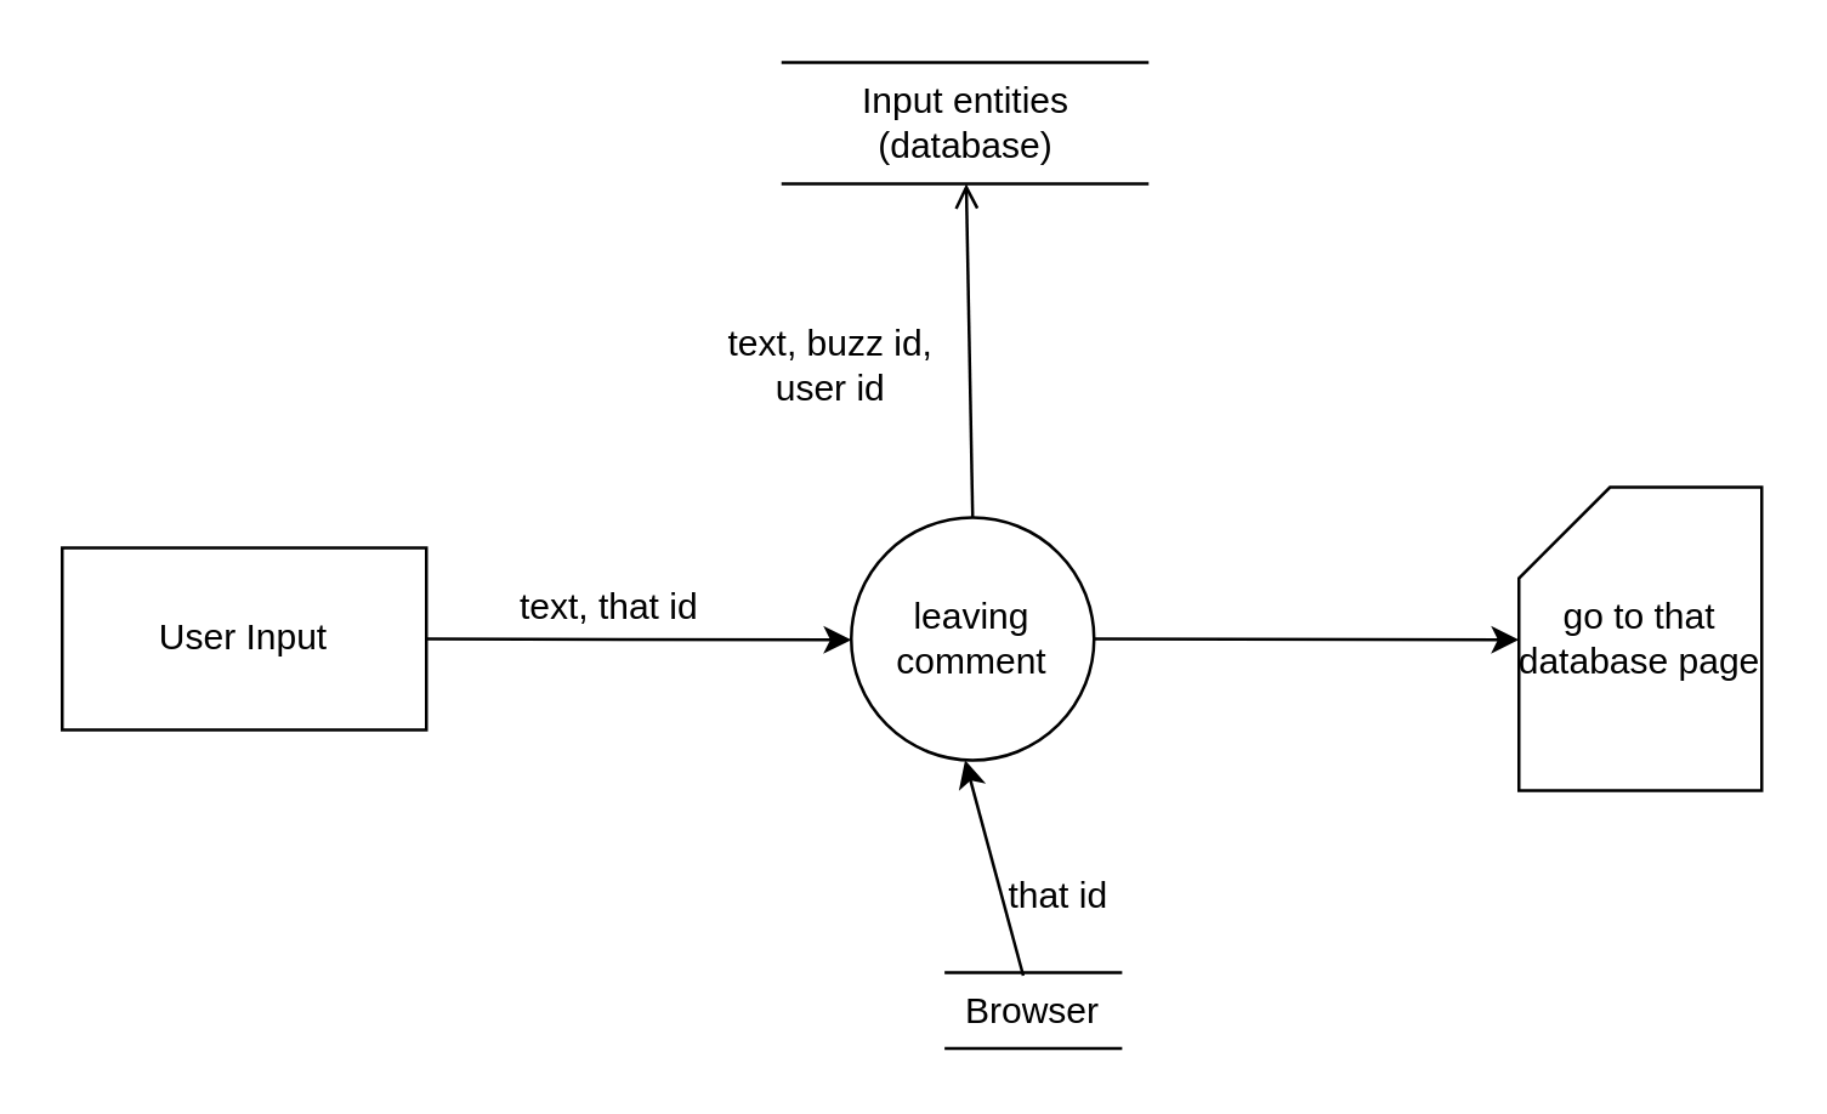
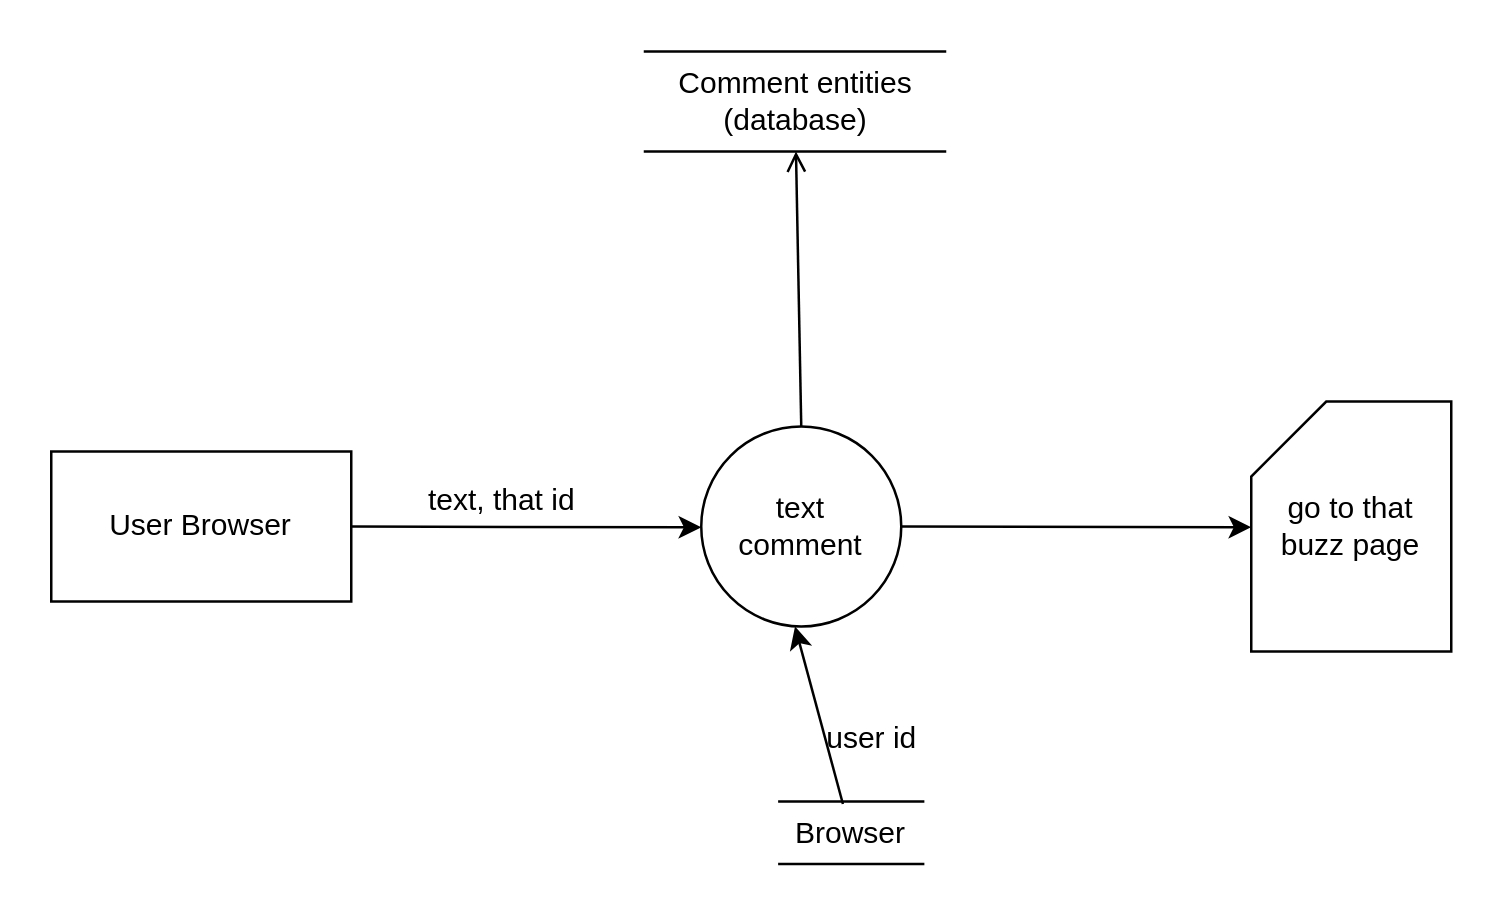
- <mxCell id="11" value="Input entities&lt;br&gt;(database)" style="shape=partialRectangle;whiteSpace=wrap;html=1;left=0;right=0;fillColor=none;rounded=0;strokeColor=default;fontFamily=Helvetica;fontSize=12;fontColor=default;" vertex="1" parent="1"><mxGeometry x="257.5" y="20" width="120" height="40" as="geometry" /></mxCell>
+ <mxCell id="11" value="Comment entities&lt;br&gt;(database)" style="shape=partialRectangle;whiteSpace=wrap;html=1;left=0;right=0;fillColor=none;rounded=0;strokeColor=default;fontFamily=Helvetica;fontSize=12;fontColor=default;" vertex="1" parent="1"><mxGeometry x="257.5" y="20" width="120" height="40" as="geometry" /></mxCell>
- <mxCell id="12" value="text, buzz id,&lt;br&gt;user id" style="text;html=1;align=center;verticalAlign=middle;resizable=0;points=[];autosize=1;strokeColor=none;fillColor=none;" vertex="1" parent="1"><mxGeometry x="227.5" y="100" width="90" height="40" as="geometry" /></mxCell>
- <mxCell id="3" value="User Input" style="rounded=0;whiteSpace=wrap;html=1;" vertex="1" parent="1"><mxGeometry x="20" y="180" width="120" height="60" as="geometry" /></mxCell>
+ <mxCell id="3" value="User Browser" style="rounded=0;whiteSpace=wrap;html=1;" vertex="1" parent="1"><mxGeometry x="20" y="180" width="120" height="60" as="geometry" /></mxCell>
- <mxCell id="7" value="leaving&lt;br&gt;comment" style="ellipse;whiteSpace=wrap;html=1;aspect=fixed;" vertex="1" parent="1"><mxGeometry x="280" y="170" width="80" height="80" as="geometry" /></mxCell>
+ <mxCell id="7" value="text&lt;br&gt;comment" style="ellipse;whiteSpace=wrap;html=1;aspect=fixed;" vertex="1" parent="1"><mxGeometry x="280" y="170" width="80" height="80" as="geometry" /></mxCell>
- <mxCell id="13" value="&lt;span style=&quot;&quot;&gt;go to that&lt;br&gt;database&amp;nbsp;&lt;/span&gt;&lt;span style=&quot;&quot;&gt;page&lt;/span&gt;" style="shape=card;whiteSpace=wrap;html=1;" vertex="1" parent="1"><mxGeometry x="500" y="160" width="80" height="100" as="geometry" /></mxCell>
+ <mxCell id="13" value="&lt;span style=&quot;&quot;&gt;go to that&lt;br&gt;buzz&amp;nbsp;&lt;/span&gt;&lt;span style=&quot;&quot;&gt;page&lt;/span&gt;" style="shape=card;whiteSpace=wrap;html=1;" vertex="1" parent="1"><mxGeometry x="500" y="160" width="80" height="100" as="geometry" /></mxCell>
- <mxCell id="10" value="that id" style="text;html=1;align=center;verticalAlign=middle;resizable=0;points=[];autosize=1;strokeColor=none;fillColor=none;" vertex="1" parent="1"><mxGeometry x="317.5" y="280" width="60" height="30" as="geometry" /></mxCell>
+ <mxCell id="10" value="user id" style="text;html=1;align=center;verticalAlign=middle;resizable=0;points=[];autosize=1;strokeColor=none;fillColor=none;" vertex="1" parent="1"><mxGeometry x="317.5" y="280" width="60" height="30" as="geometry" /></mxCell>
